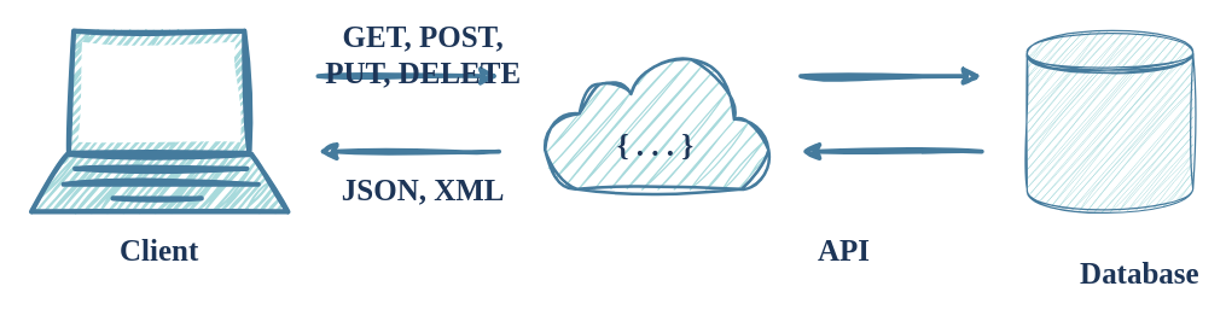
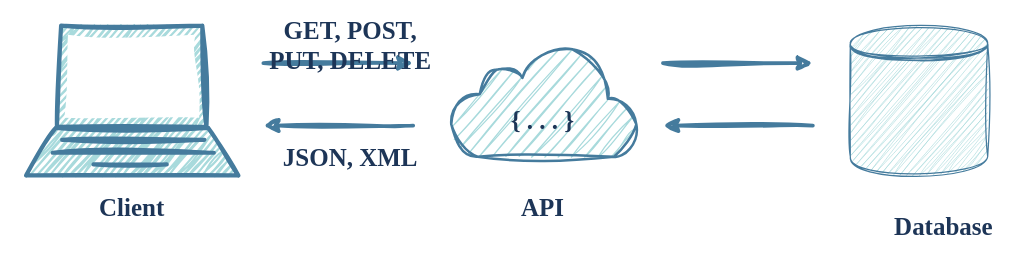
- <mxCell id="10" value="API" style="text;html=1;strokeColor=none;fillColor=none;align=center;verticalAlign=middle;whiteSpace=wrap;rounded=0;fontSize=20;fontFamily=Architects Daughter;fontColor=#1D3557;sketch=1;curveFitting=1;jiggle=2;fontStyle=1" vertex="1" parent="1"><mxGeometry x="529" y="150" width="60" height="30" as="geometry" /></mxCell>
+ <mxCell id="10" value="API" style="text;html=1;strokeColor=none;fillColor=none;align=center;verticalAlign=middle;whiteSpace=wrap;rounded=0;fontSize=20;fontFamily=Architects Daughter;fontColor=#1D3557;sketch=1;curveFitting=1;jiggle=2;fontStyle=1" vertex="1" parent="1"><mxGeometry x="404" y="150" width="60" height="30" as="geometry" /></mxCell>
